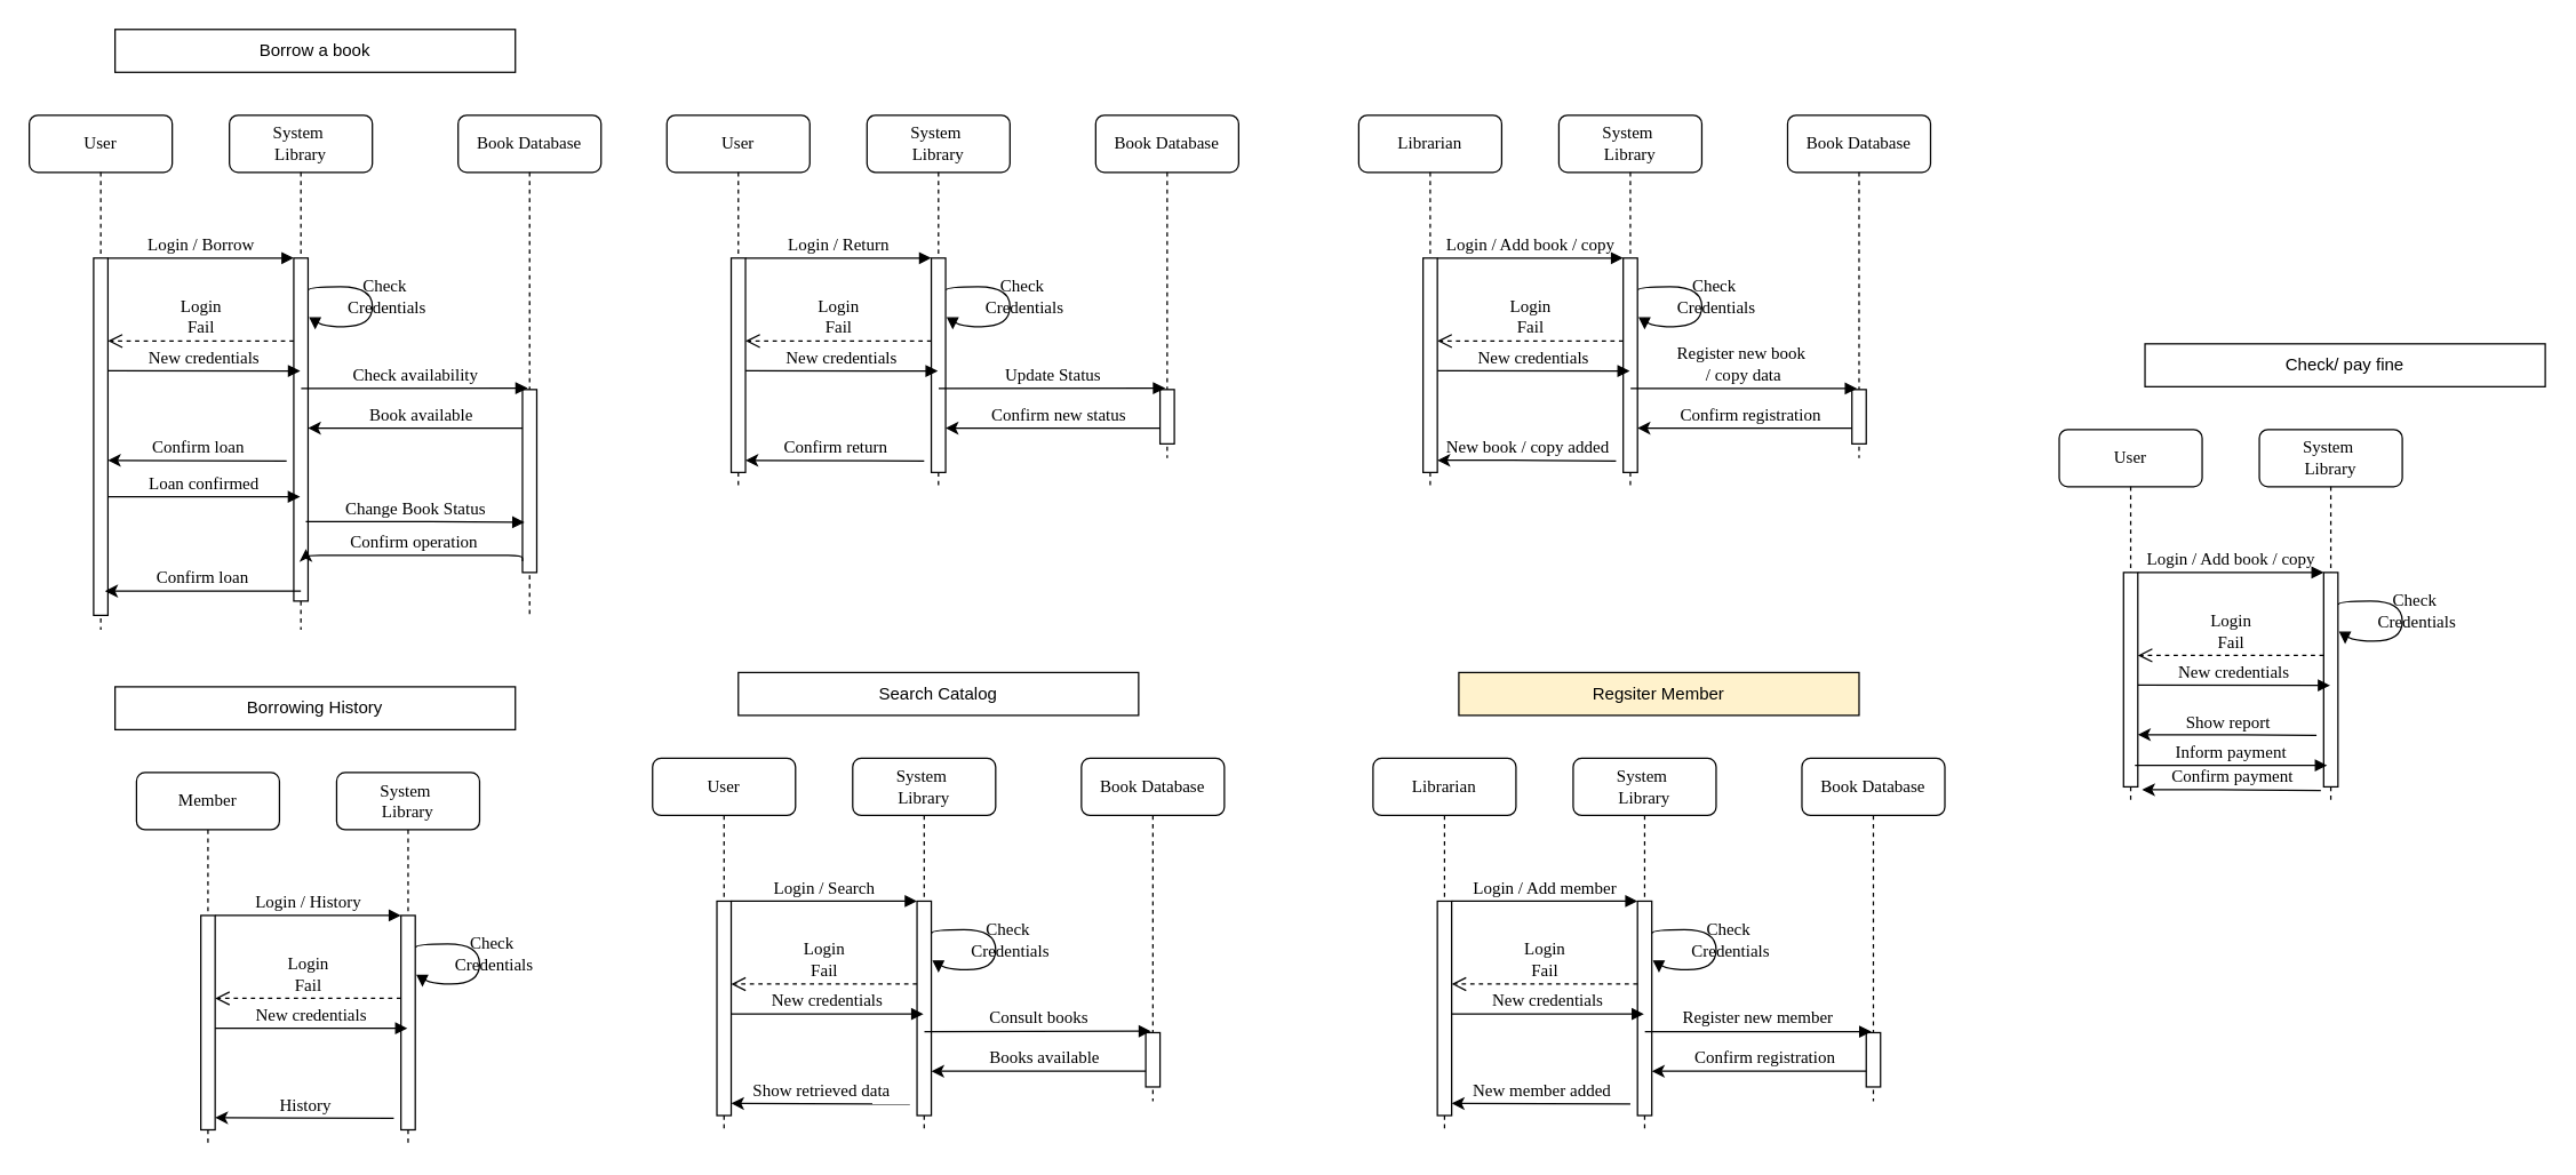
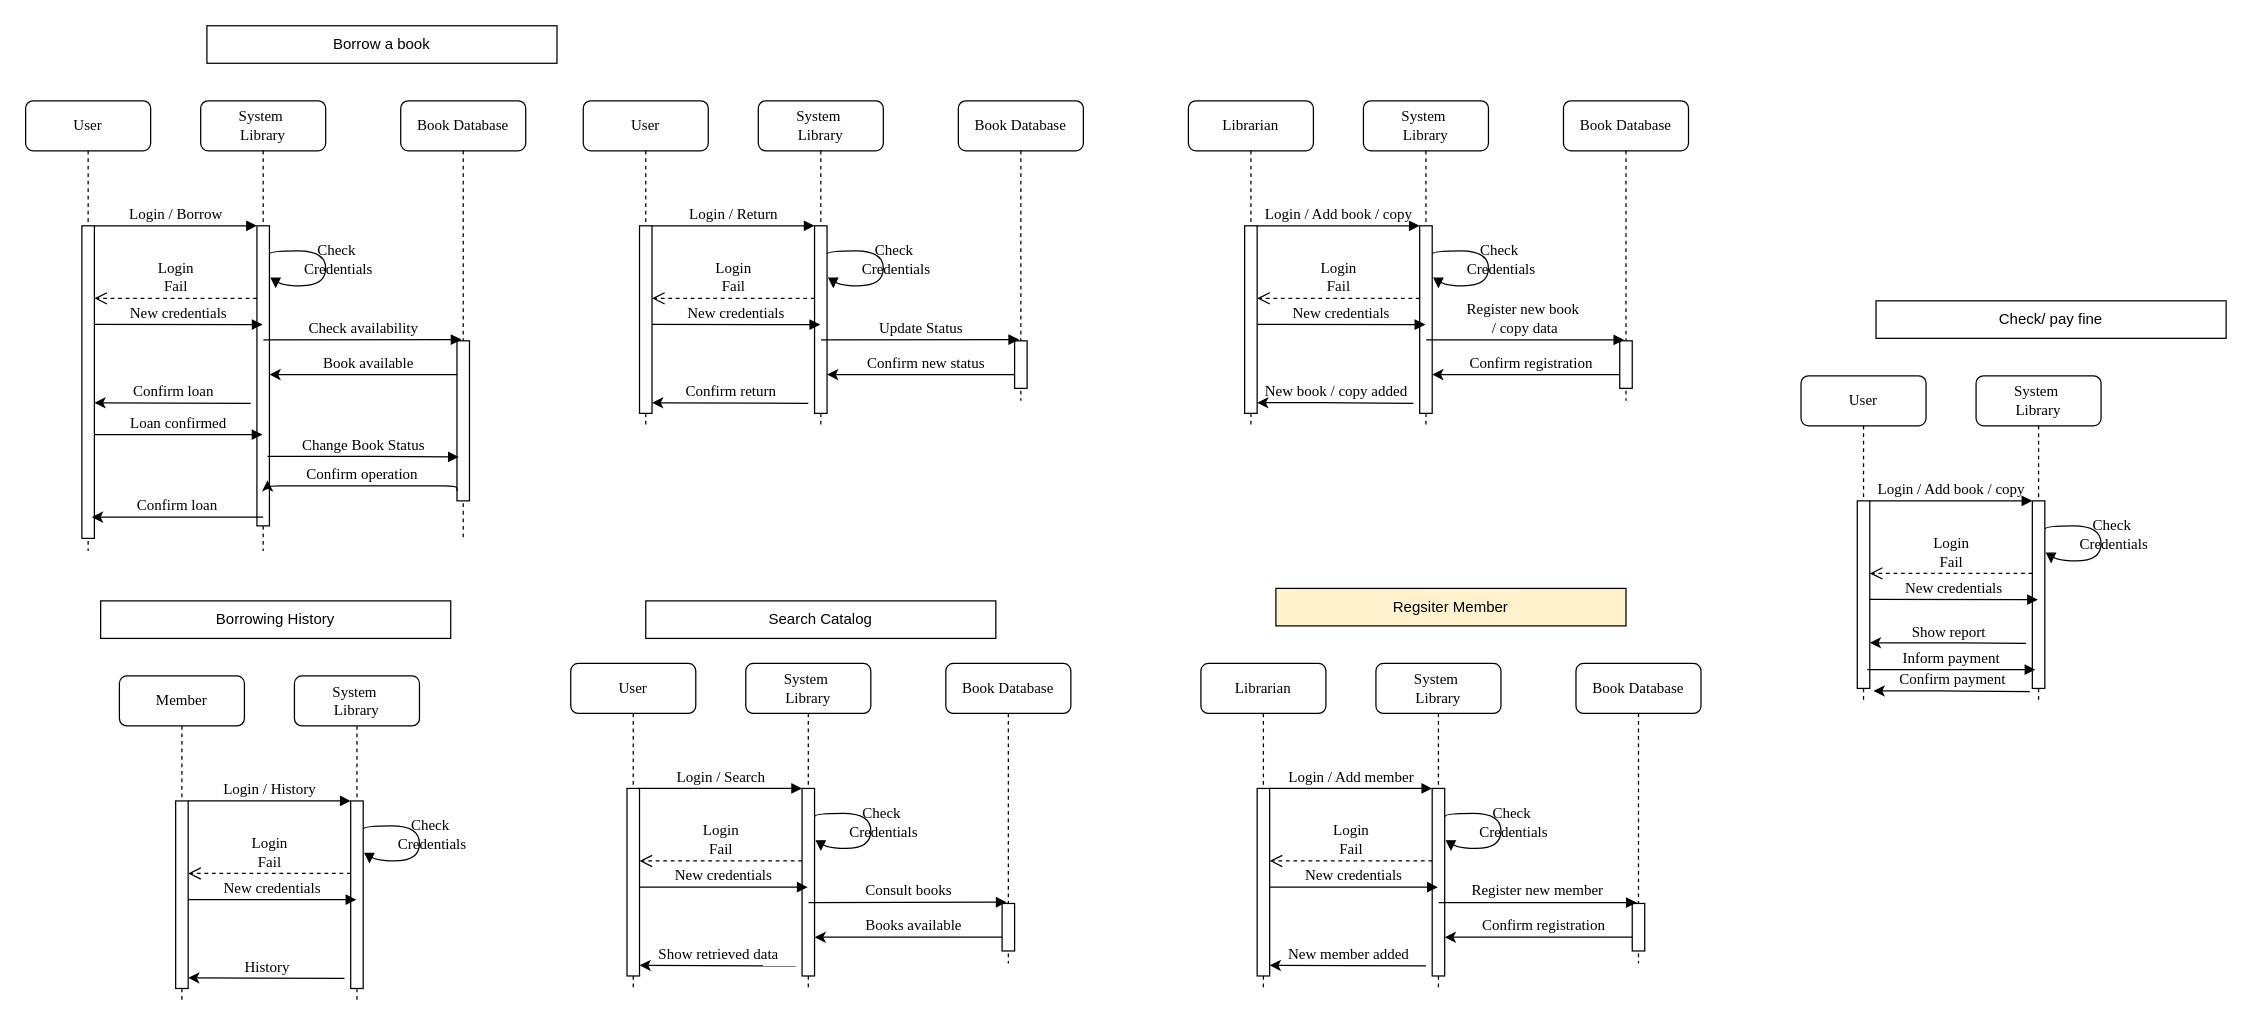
- <mxCell id="14" value="Borrow a book" style="rounded=0;whiteSpace=wrap;html=1;" vertex="1" parent="1"><mxGeometry x="80" y="20" width="280" height="30" as="geometry" /></mxCell>
+ <mxCell id="14" value="Borrow a book" style="rounded=0;whiteSpace=wrap;html=1;" vertex="1" parent="1"><mxGeometry x="165" y="20" width="280" height="30" as="geometry" /></mxCell>
- <mxCell id="54" value="Search Catalog" style="rounded=0;whiteSpace=wrap;html=1;" vertex="1" parent="1"><mxGeometry x="516" y="470" width="280" height="30" as="geometry" /></mxCell>
+ <mxCell id="54" value="Search Catalog" style="rounded=0;whiteSpace=wrap;html=1;" vertex="1" parent="1"><mxGeometry x="516" y="480" width="280" height="30" as="geometry" /></mxCell>
